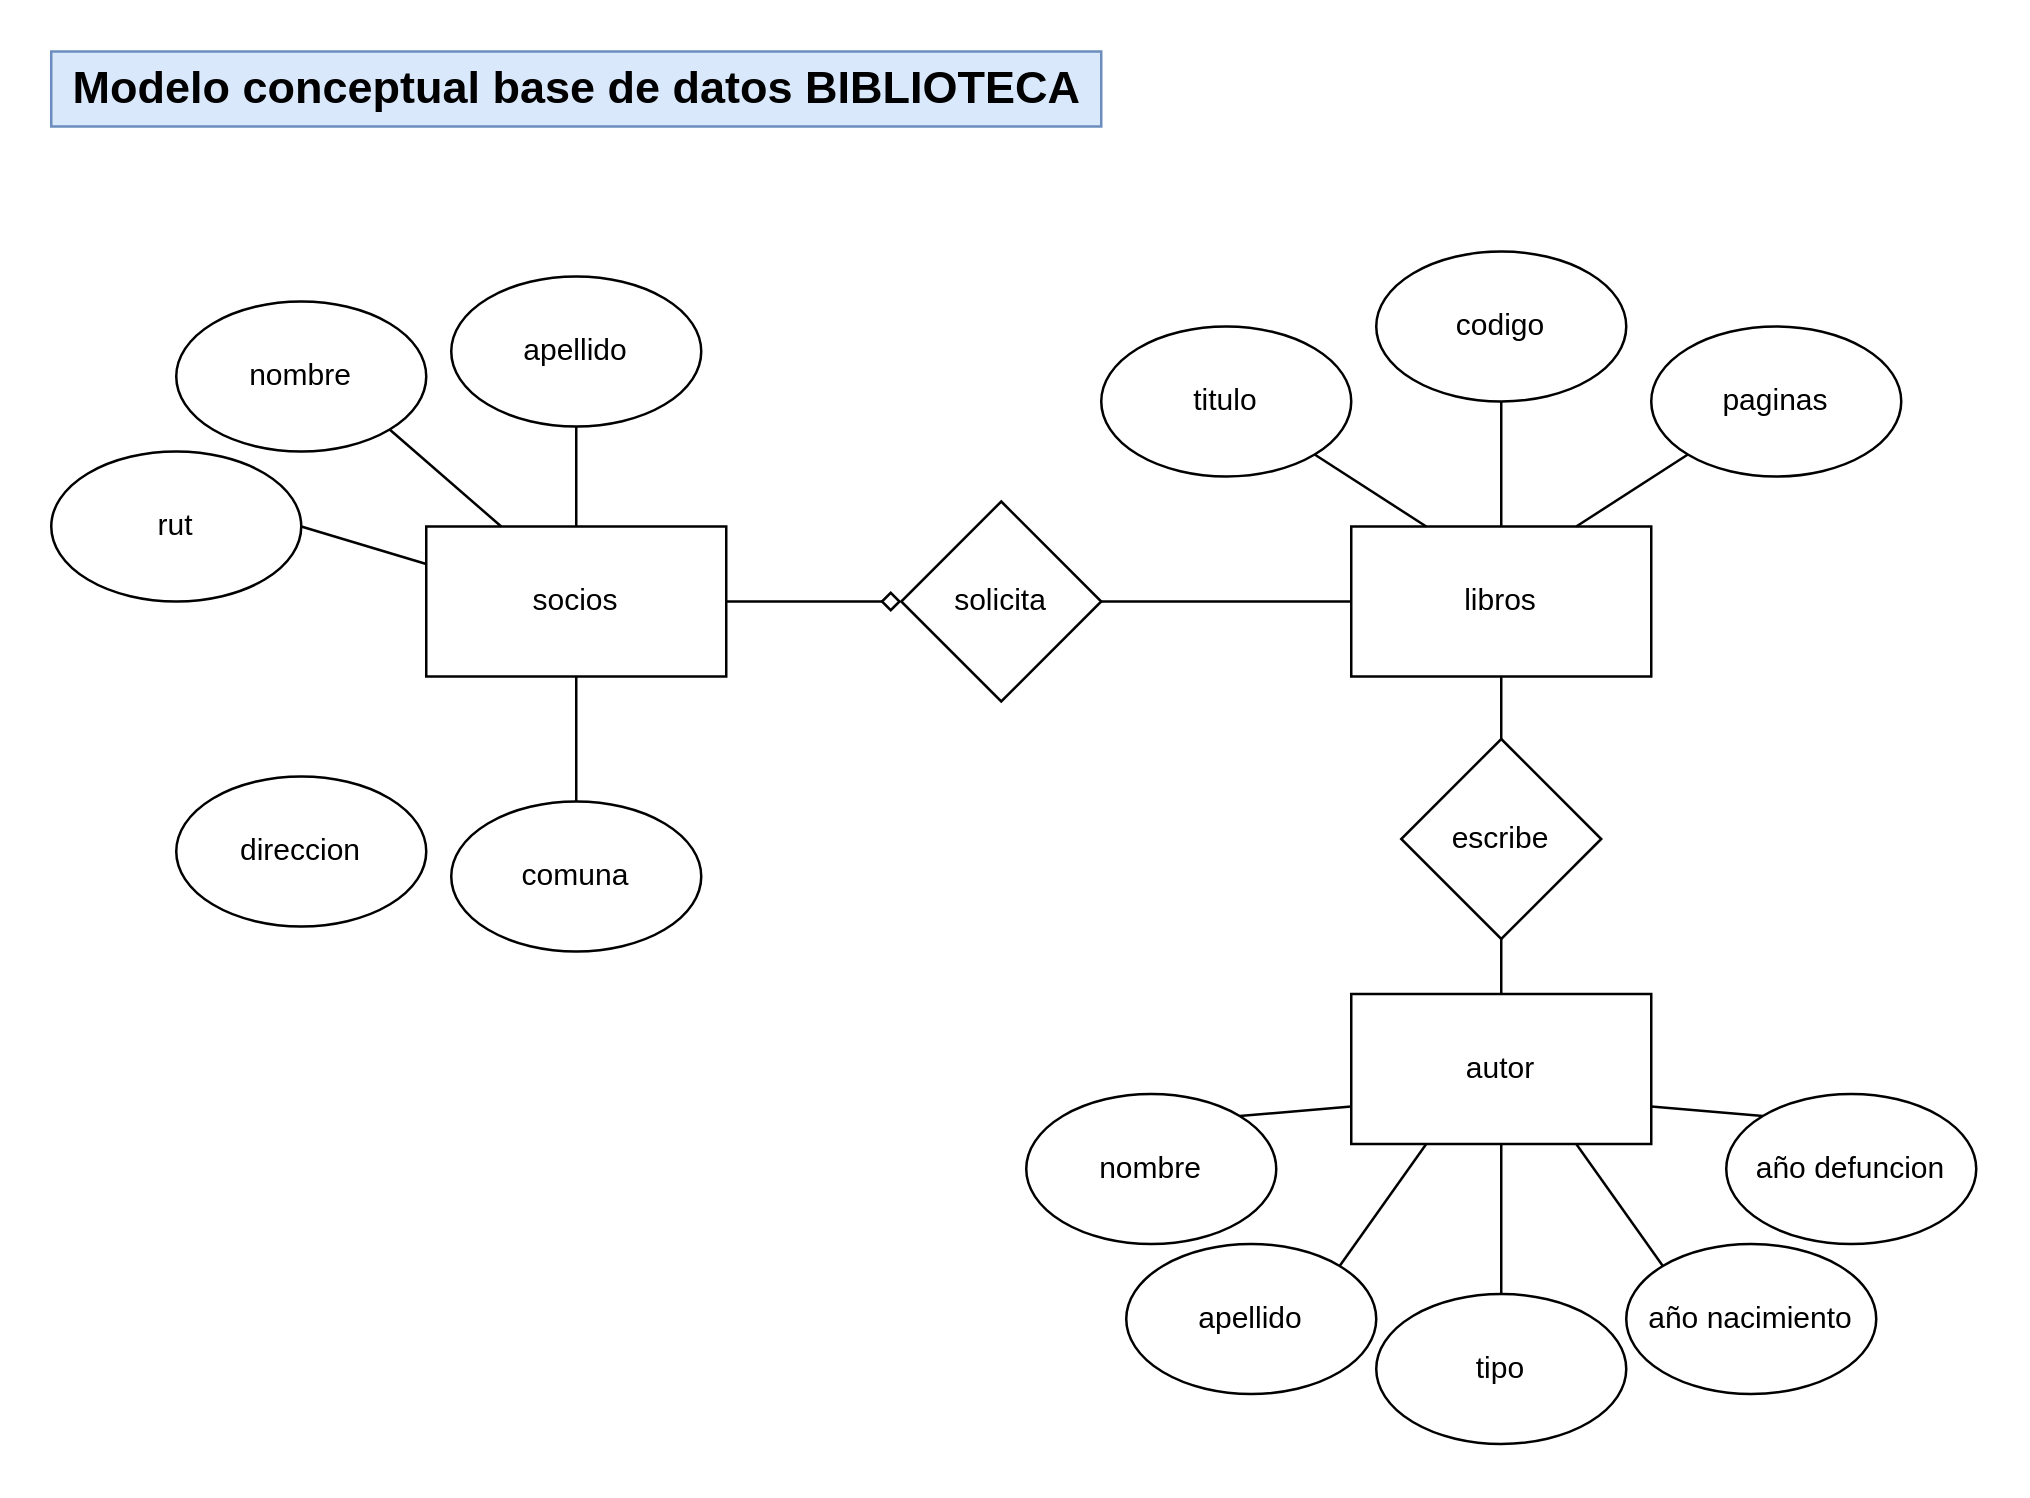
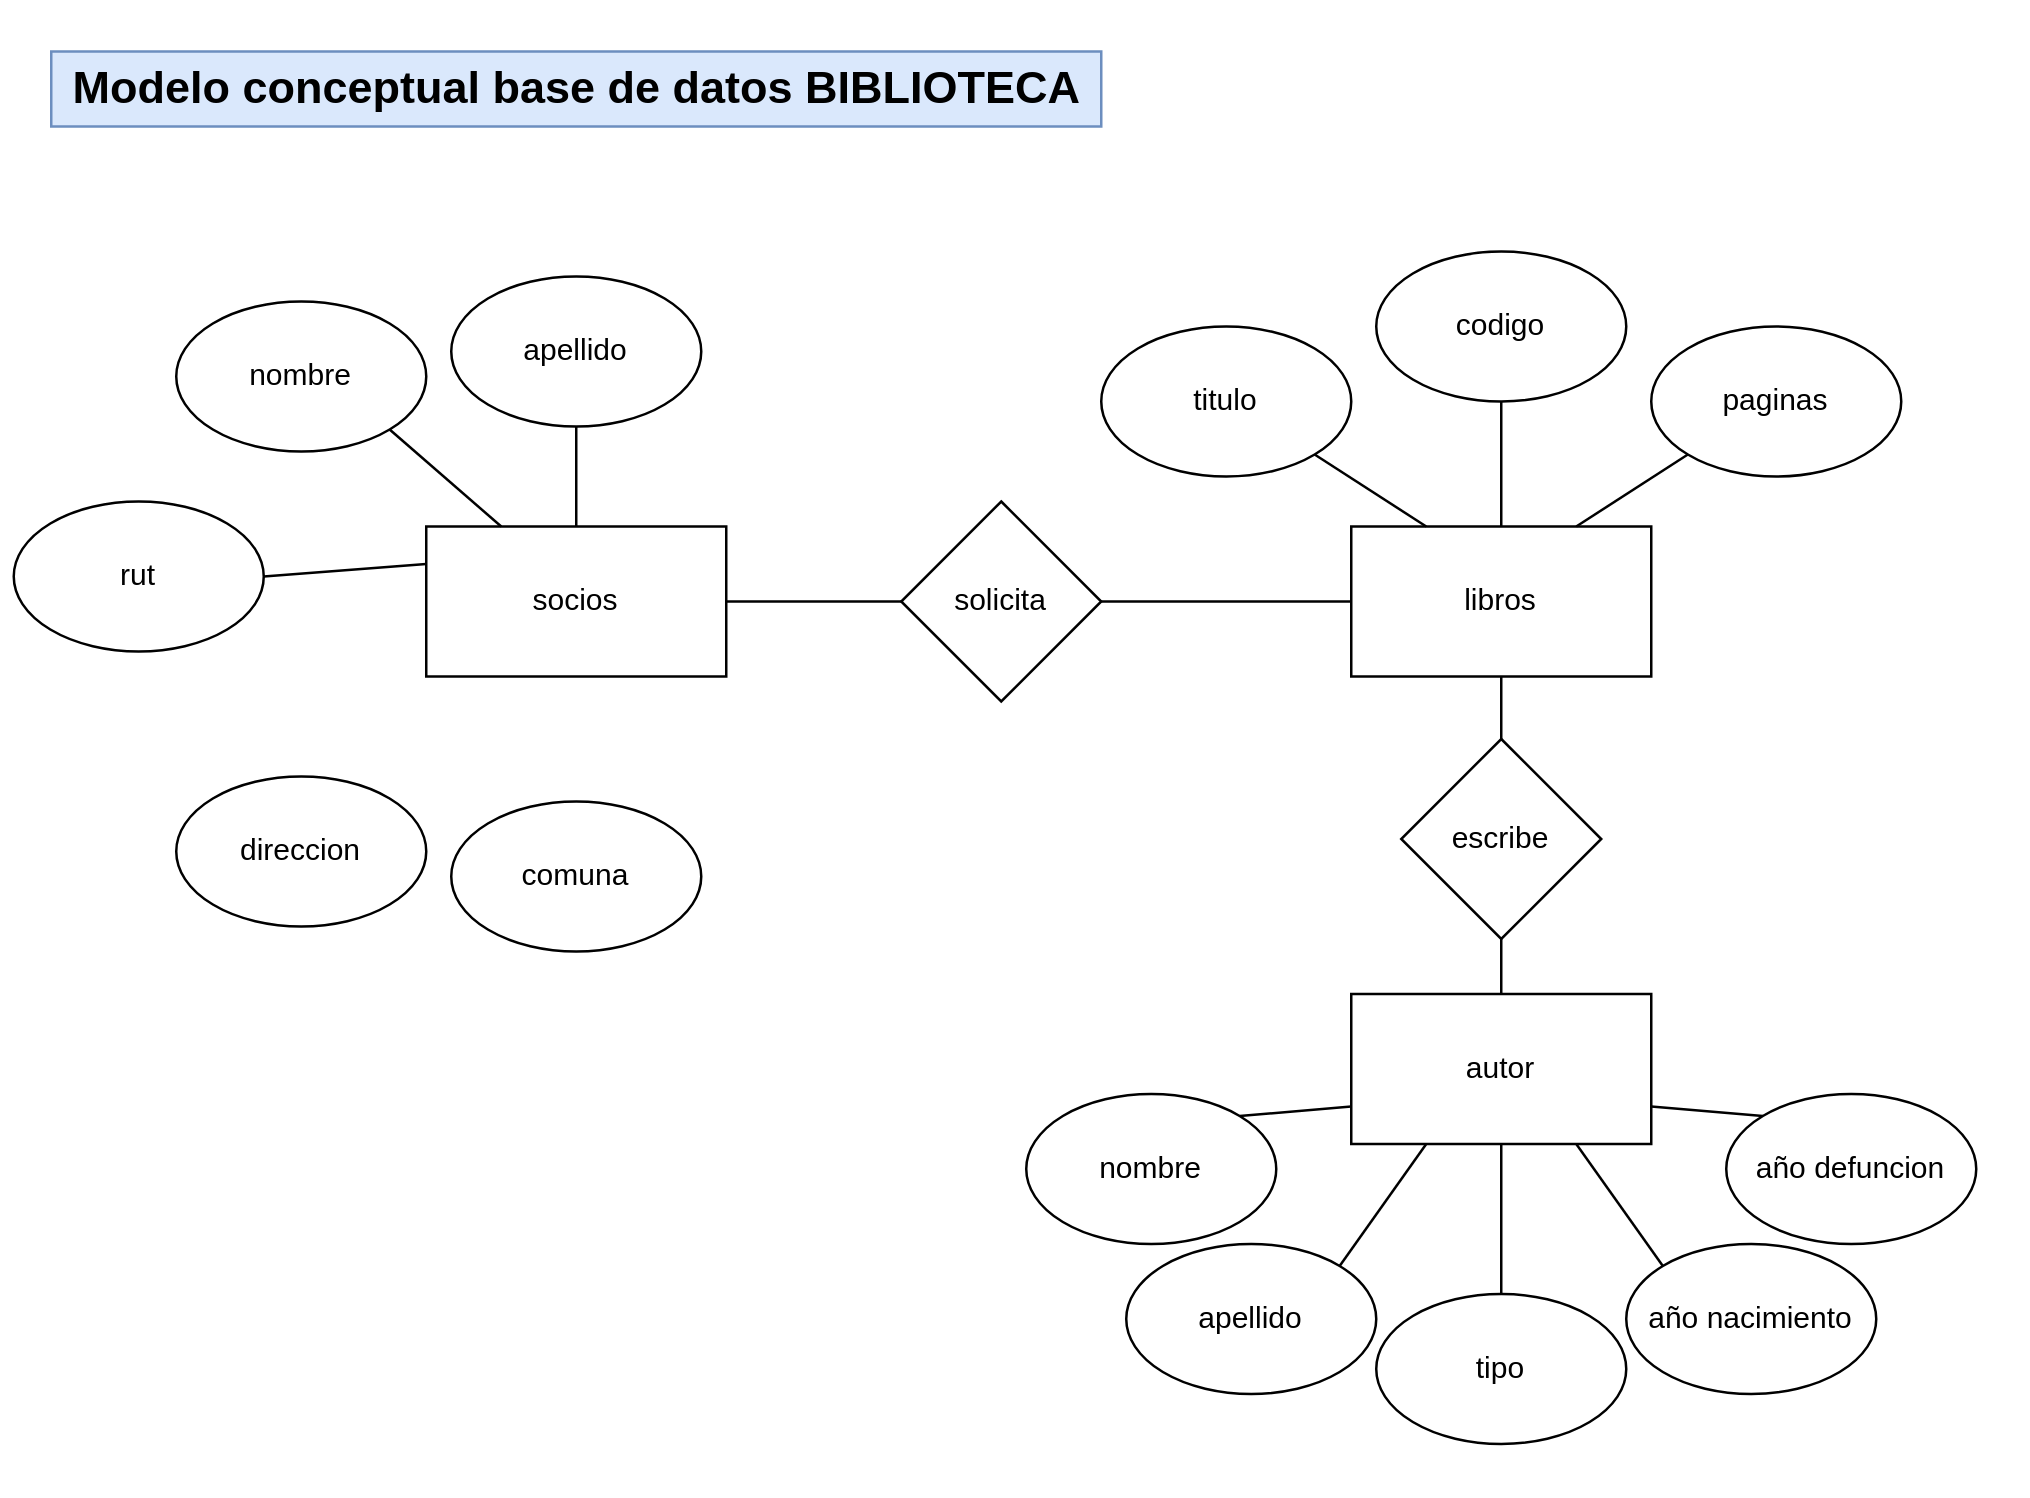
- <mxCell id="10" value="rut" style="ellipse;whiteSpace=wrap;html=1;" vertex="1" parent="1"><mxGeometry x="20" y="180" width="100" height="60" as="geometry" /></mxCell>
+ <mxCell id="10" value="rut" style="ellipse;whiteSpace=wrap;html=1;" vertex="1" parent="1"><mxGeometry x="5" y="200" width="100" height="60" as="geometry" /></mxCell>
- <mxCell id="3" style="edgeStyle=none;rounded=0;orthogonalLoop=1;jettySize=auto;html=1;exitX=1;exitY=0.5;exitDx=0;exitDy=0;endArrow=diamond;endFill=0;" edge="1" parent="1" source="4" target="36"><mxGeometry relative="1" as="geometry" /></mxCell>
+ <mxCell id="3" style="edgeStyle=none;rounded=0;orthogonalLoop=1;jettySize=auto;html=1;exitX=1;exitY=0.5;exitDx=0;exitDy=0;endArrow=none;endFill=0;" edge="1" parent="1" source="4" target="36"><mxGeometry relative="1" as="geometry" /></mxCell>
- <mxCell id="12" style="edgeStyle=none;rounded=0;orthogonalLoop=1;jettySize=auto;html=1;exitX=0.5;exitY=0;exitDx=0;exitDy=0;entryX=0.5;entryY=1;entryDx=0;entryDy=0;endArrow=none;endFill=0;" edge="1" parent="1" source="13" target="4"><mxGeometry relative="1" as="geometry" /></mxCell>
